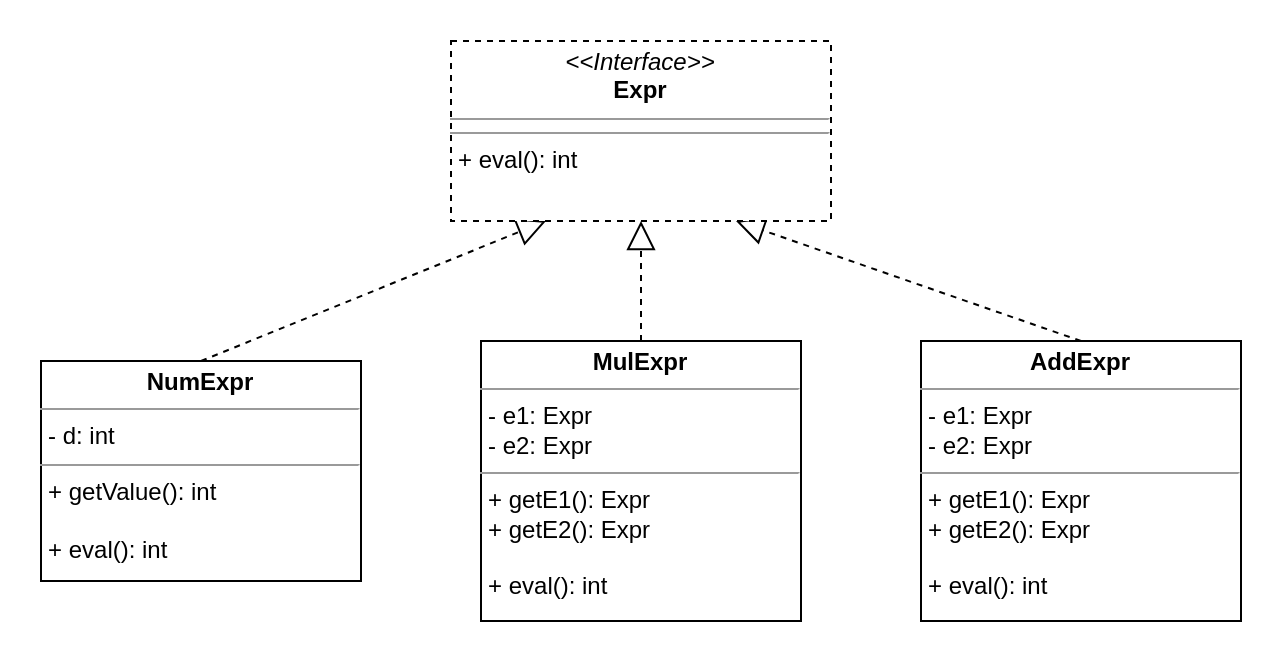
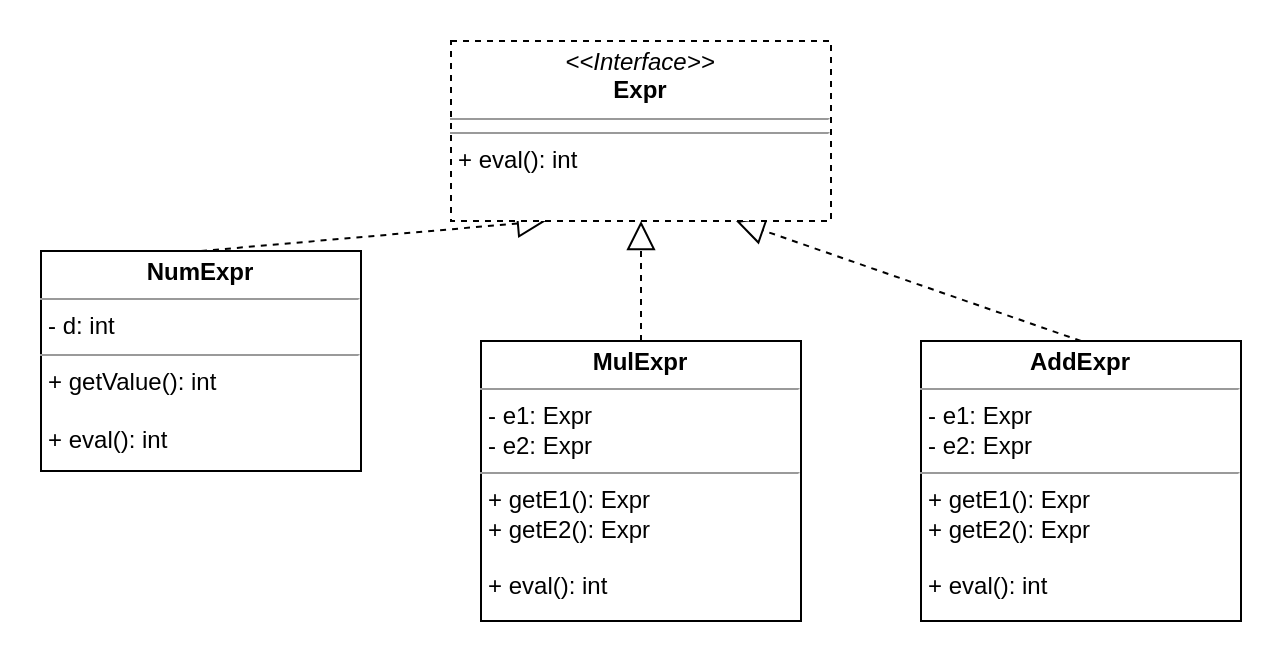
- <mxCell id="2" value="&lt;p style=&quot;margin:0px;margin-top:4px;text-align:center;&quot;&gt;&lt;b&gt;NumExpr&lt;/b&gt;&lt;/p&gt;&lt;hr size=&quot;1&quot;&gt;&lt;p style=&quot;margin:0px;margin-left:4px;&quot;&gt;- d: int&lt;/p&gt;&lt;hr size=&quot;1&quot;&gt;&lt;p style=&quot;margin:0px;margin-left:4px;&quot;&gt;+ getValue(): int&lt;/p&gt;&lt;p style=&quot;margin:0px;margin-left:4px;&quot;&gt;&lt;br&gt;&lt;/p&gt;&lt;p style=&quot;margin:0px;margin-left:4px;&quot;&gt;+ eval(): int&lt;br&gt;&lt;/p&gt;" style="verticalAlign=top;align=left;overflow=fill;fontSize=12;fontFamily=Helvetica;html=1;" vertex="1" parent="1"><mxGeometry x="20" y="180" width="160" height="110" as="geometry" /></mxCell>
+ <mxCell id="2" value="&lt;p style=&quot;margin:0px;margin-top:4px;text-align:center;&quot;&gt;&lt;b&gt;NumExpr&lt;/b&gt;&lt;/p&gt;&lt;hr size=&quot;1&quot;&gt;&lt;p style=&quot;margin:0px;margin-left:4px;&quot;&gt;- d: int&lt;/p&gt;&lt;hr size=&quot;1&quot;&gt;&lt;p style=&quot;margin:0px;margin-left:4px;&quot;&gt;+ getValue(): int&lt;/p&gt;&lt;p style=&quot;margin:0px;margin-left:4px;&quot;&gt;&lt;br&gt;&lt;/p&gt;&lt;p style=&quot;margin:0px;margin-left:4px;&quot;&gt;+ eval(): int&lt;br&gt;&lt;/p&gt;" style="verticalAlign=top;align=left;overflow=fill;fontSize=12;fontFamily=Helvetica;html=1;" vertex="1" parent="1"><mxGeometry x="20" y="125" width="160" height="110" as="geometry" /></mxCell>
